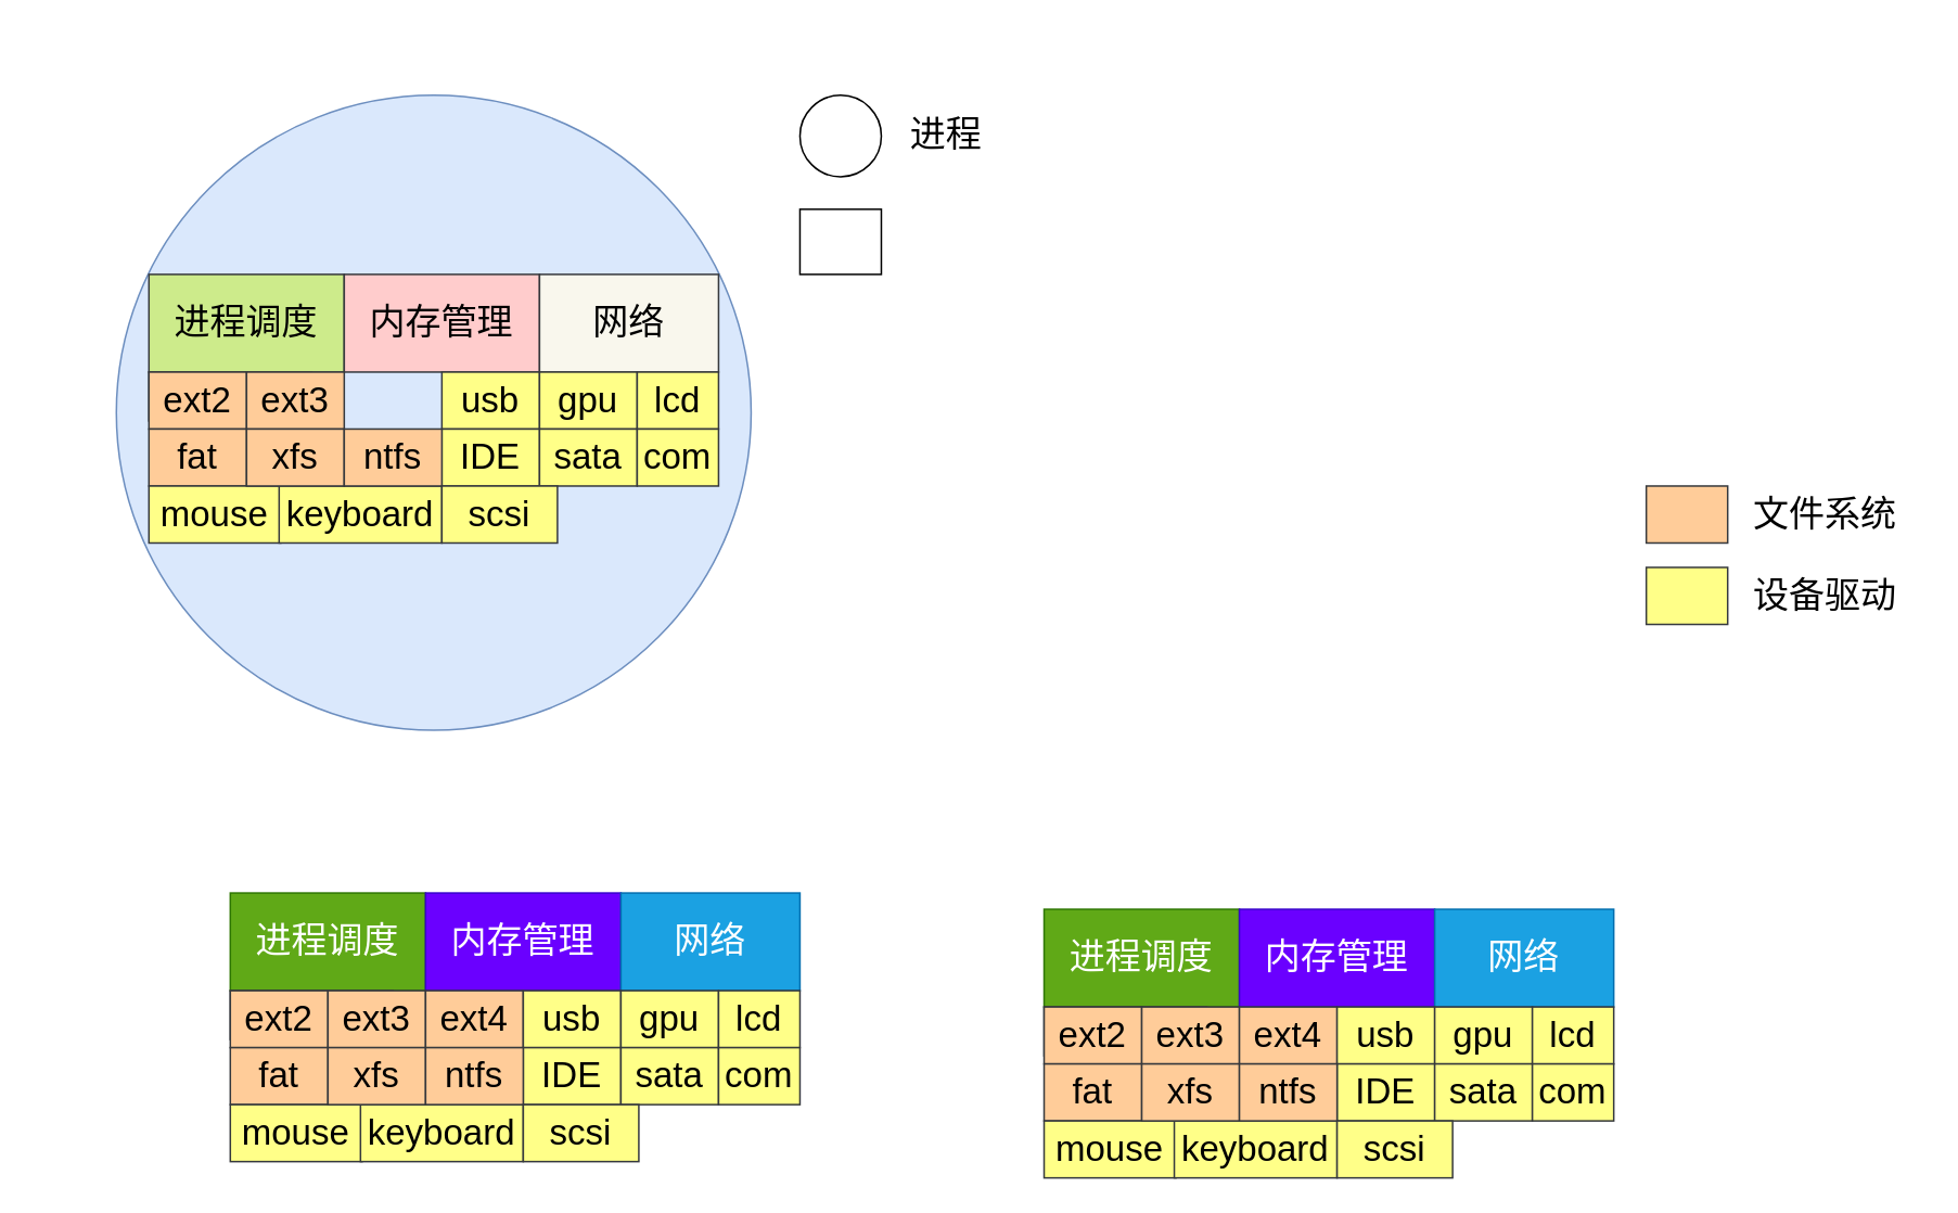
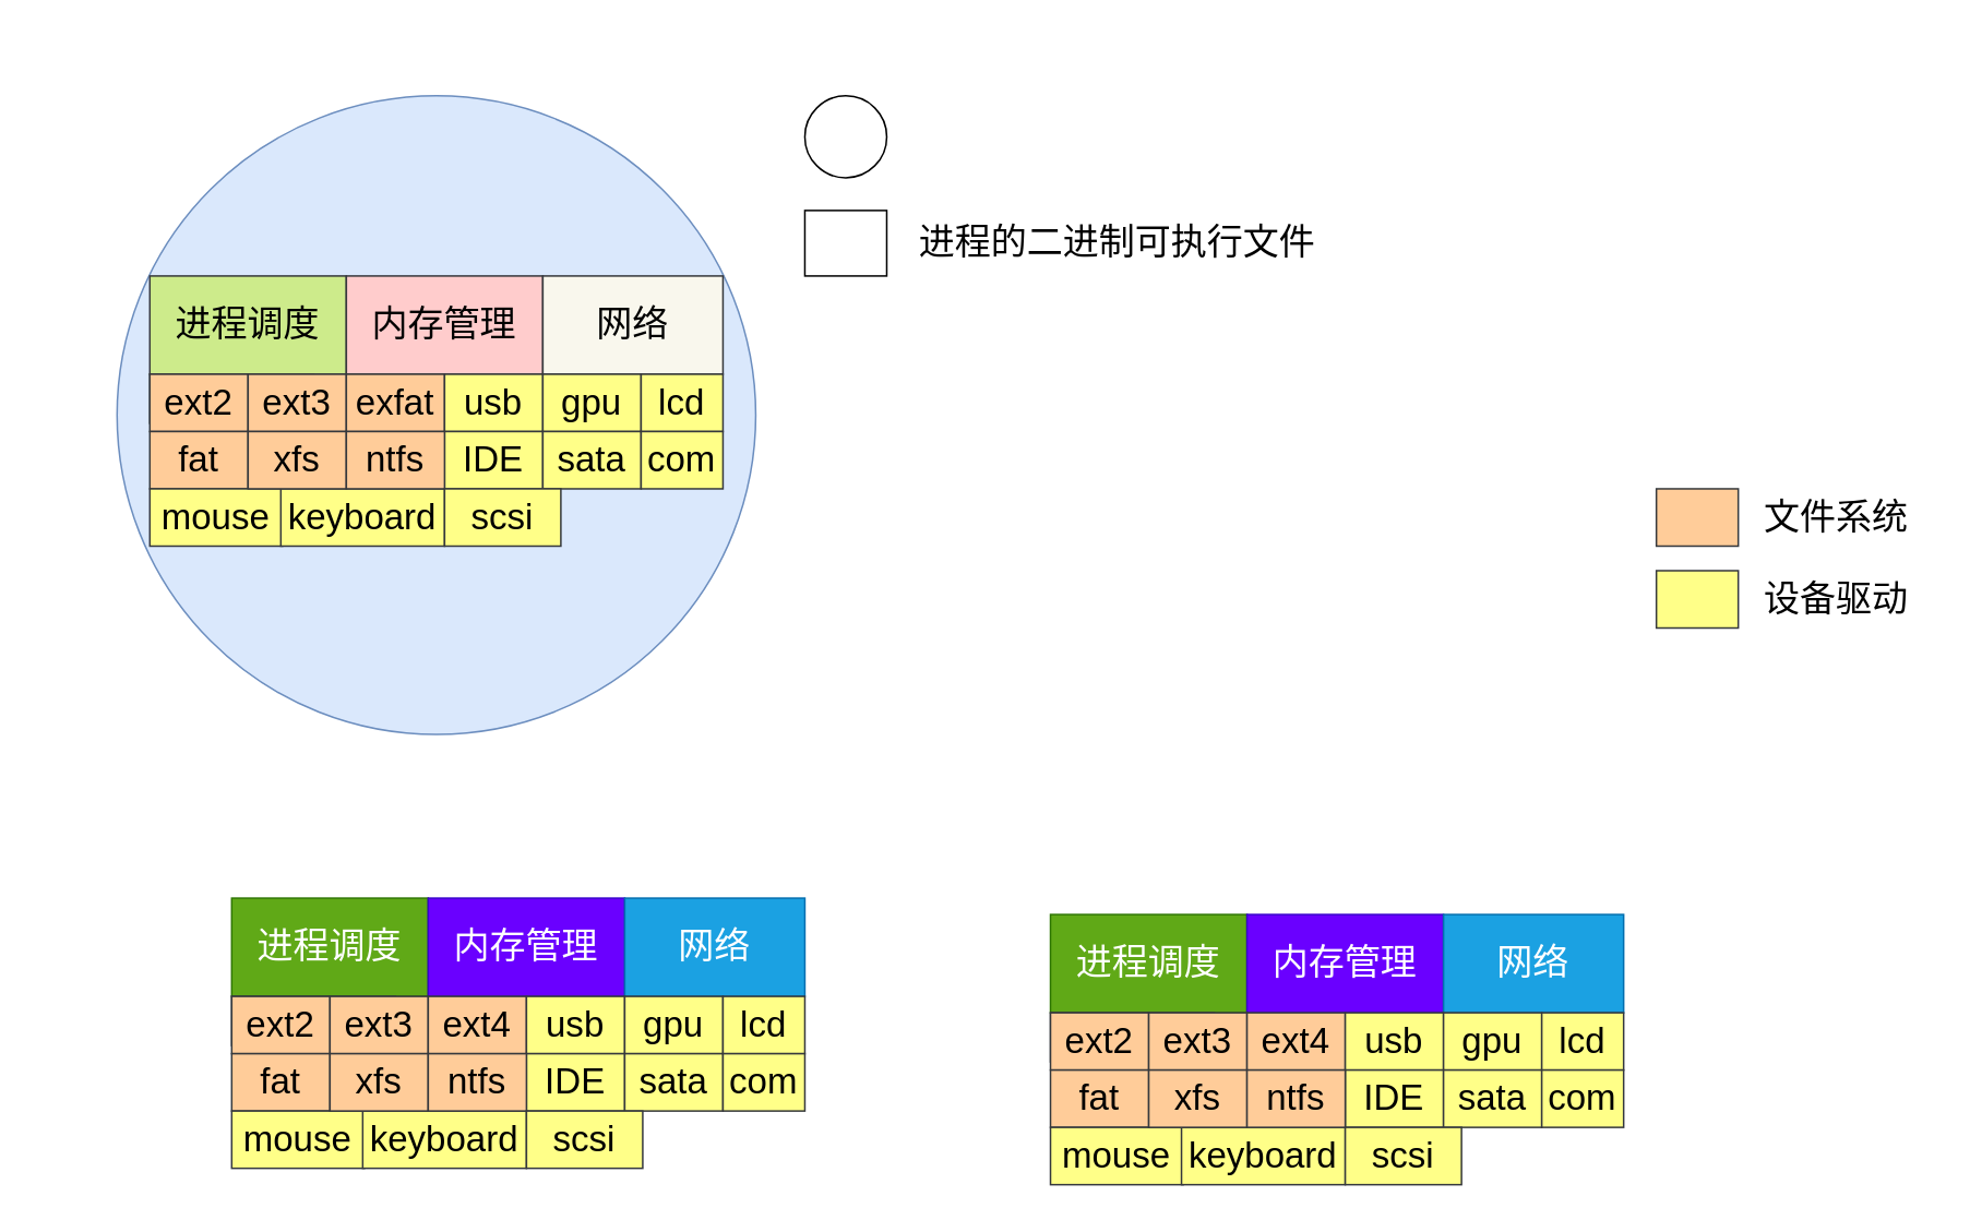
- <mxCell id="5" value="进程" style="text;html=1;strokeColor=none;fillColor=none;align=center;verticalAlign=middle;whiteSpace=wrap;rounded=0;fontSize=22;" vertex="1" parent="1"><mxGeometry x="541" y="68" width="80" height="30" as="geometry" /></mxCell>
+ <mxCell id="7" value="进程的二进制可执行文件" style="text;html=1;strokeColor=none;fillColor=none;align=center;verticalAlign=middle;whiteSpace=wrap;rounded=0;fontSize=22;" vertex="1" parent="1"><mxGeometry x="541.5" y="133" width="280" height="30" as="geometry" /></mxCell>
+ <mxCell id="58" value="exfat" style="rounded=0;whiteSpace=wrap;html=1;fontSize=22;fillColor=#ffcc99;strokeColor=#36393d;" vertex="1" parent="1"><mxGeometry x="211" y="228" width="60" height="35" as="geometry" /></mxCell>
